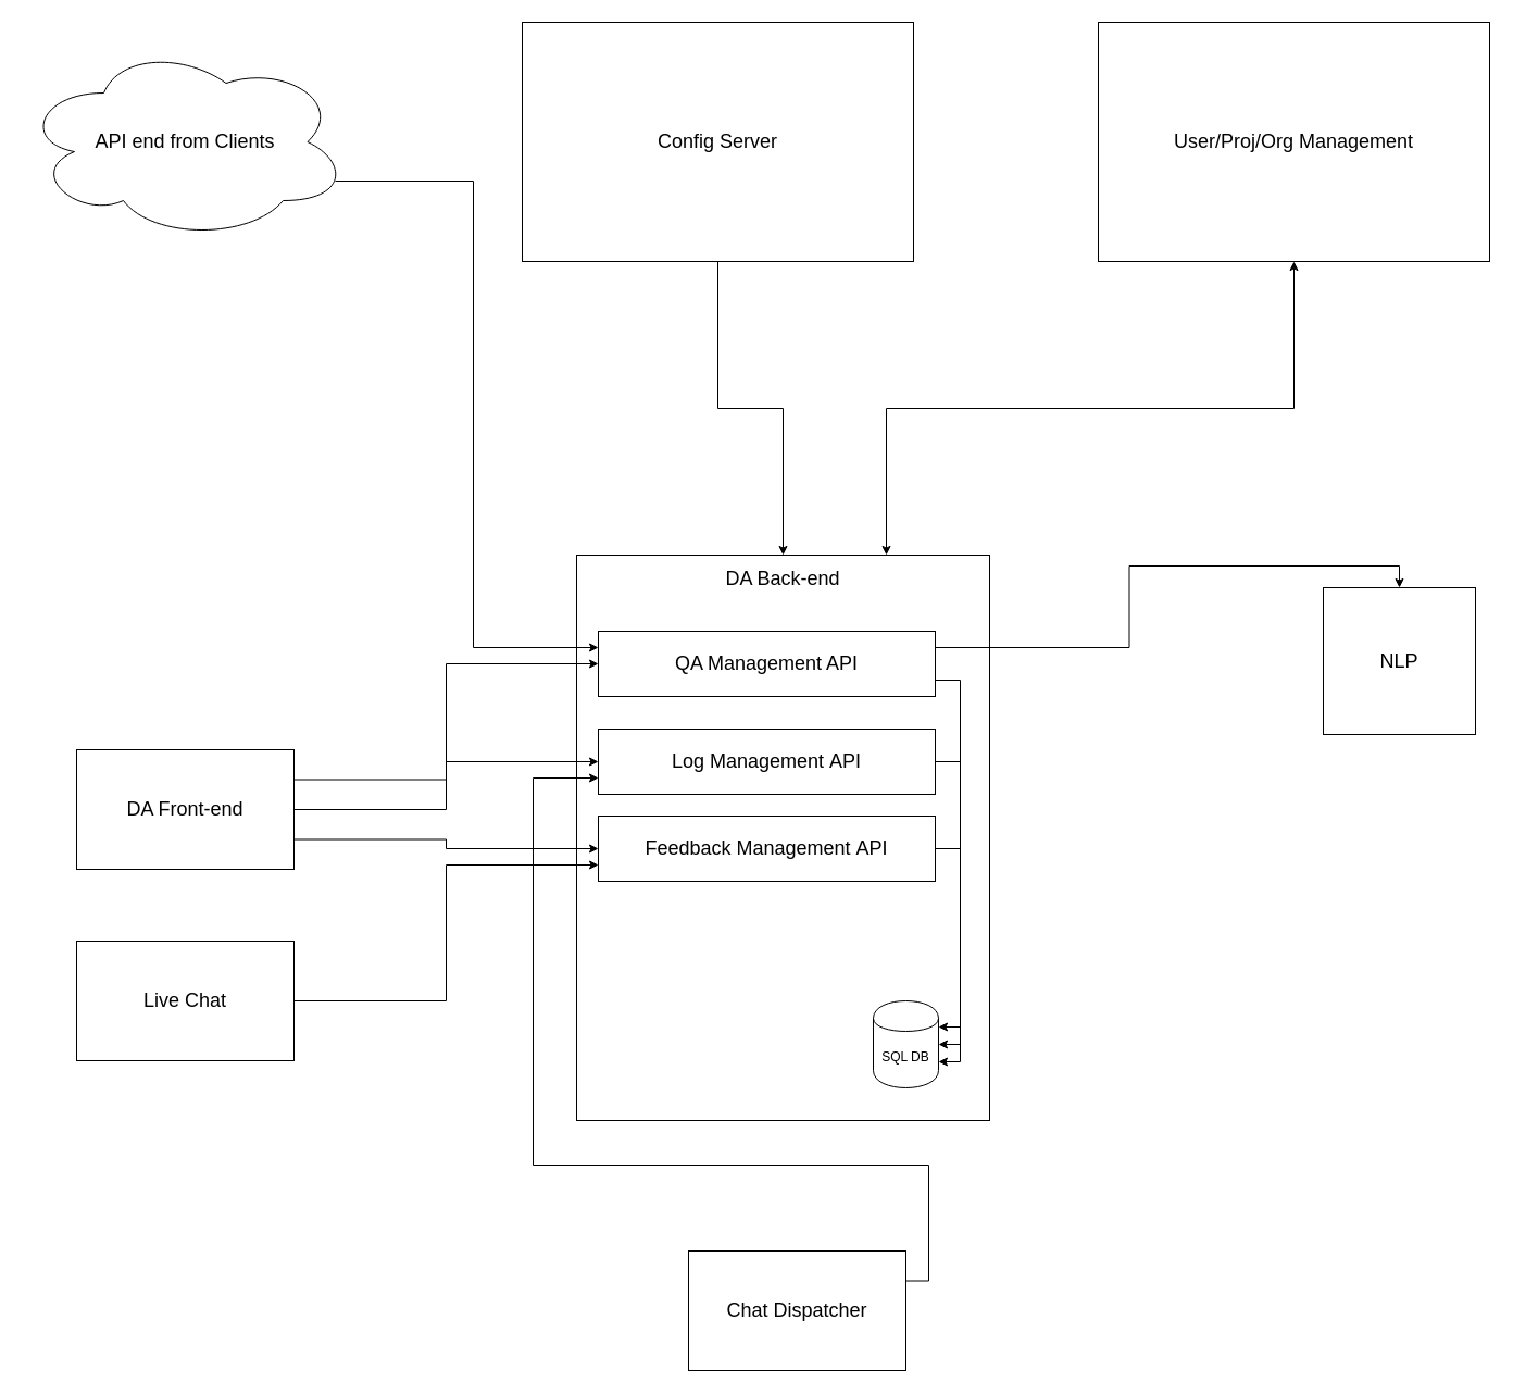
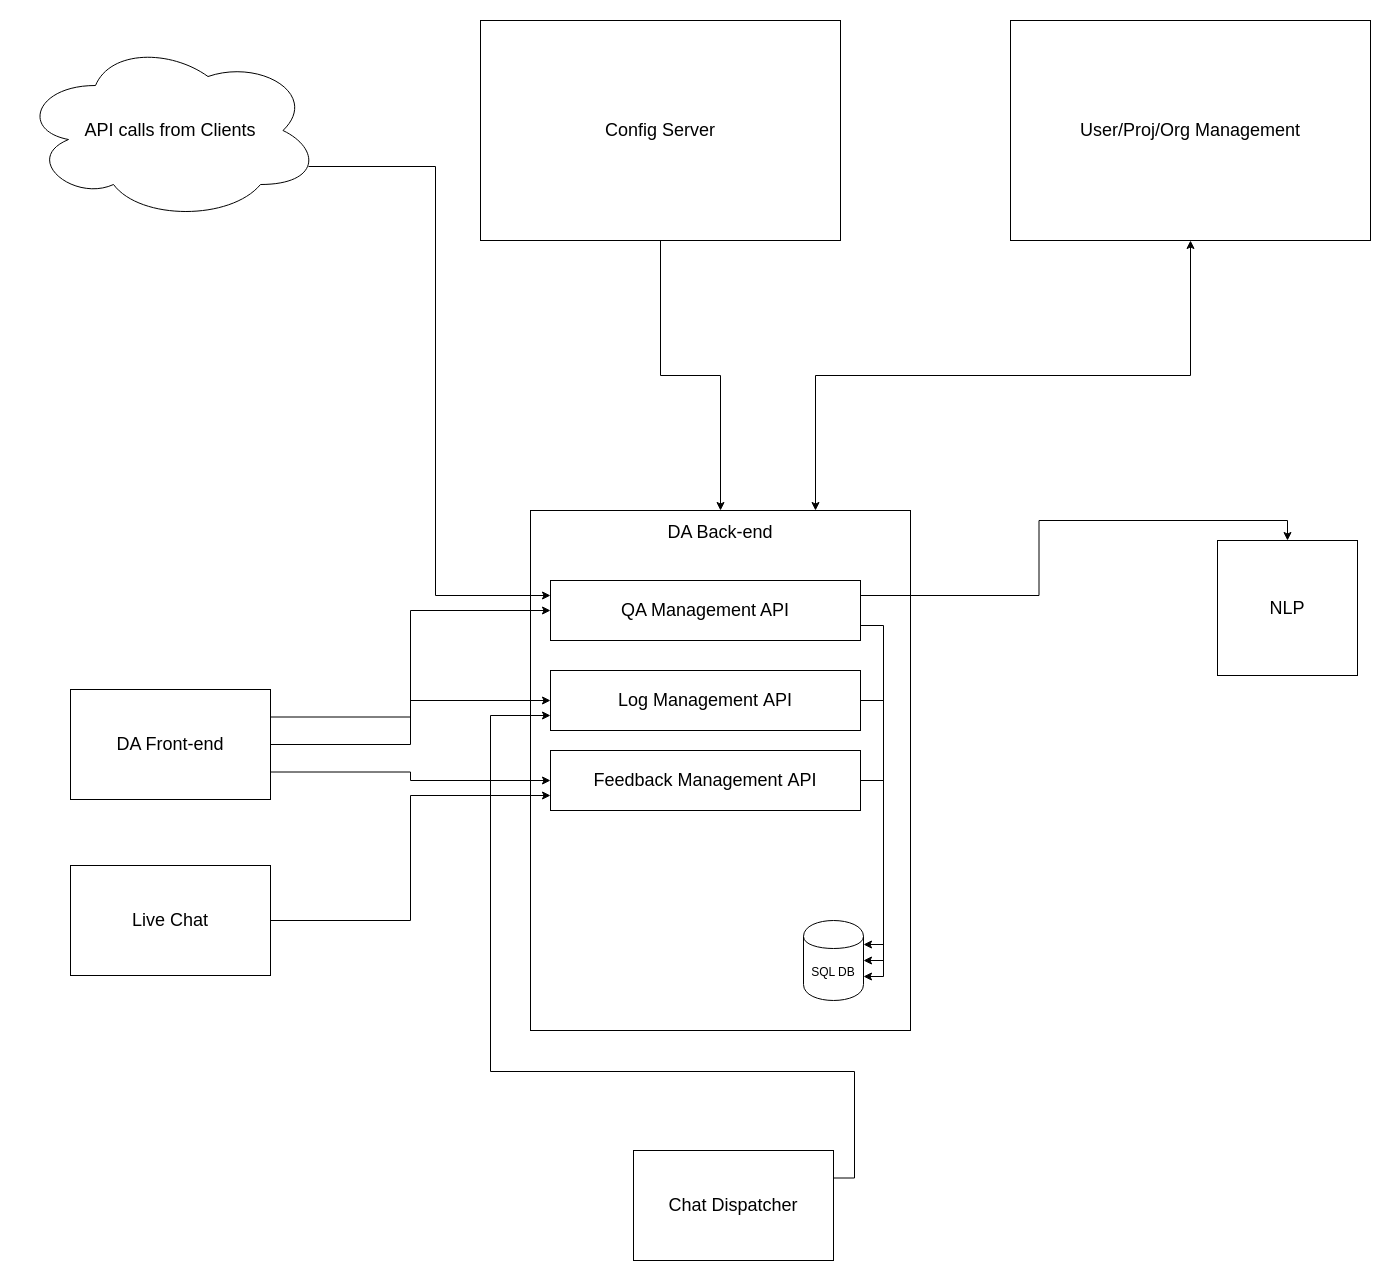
- <mxCell id="21" value="&lt;font style=&quot;font-size: 18px&quot;&gt;API end from Clients&lt;/font&gt;" style="ellipse;shape=cloud;whiteSpace=wrap;html=1;" vertex="1" parent="1"><mxGeometry x="20" y="40" width="300" height="180" as="geometry" /></mxCell>
+ <mxCell id="21" value="&lt;font style=&quot;font-size: 18px&quot;&gt;API calls from Clients&lt;/font&gt;" style="ellipse;shape=cloud;whiteSpace=wrap;html=1;" vertex="1" parent="1"><mxGeometry x="20" y="40" width="300" height="180" as="geometry" /></mxCell>
